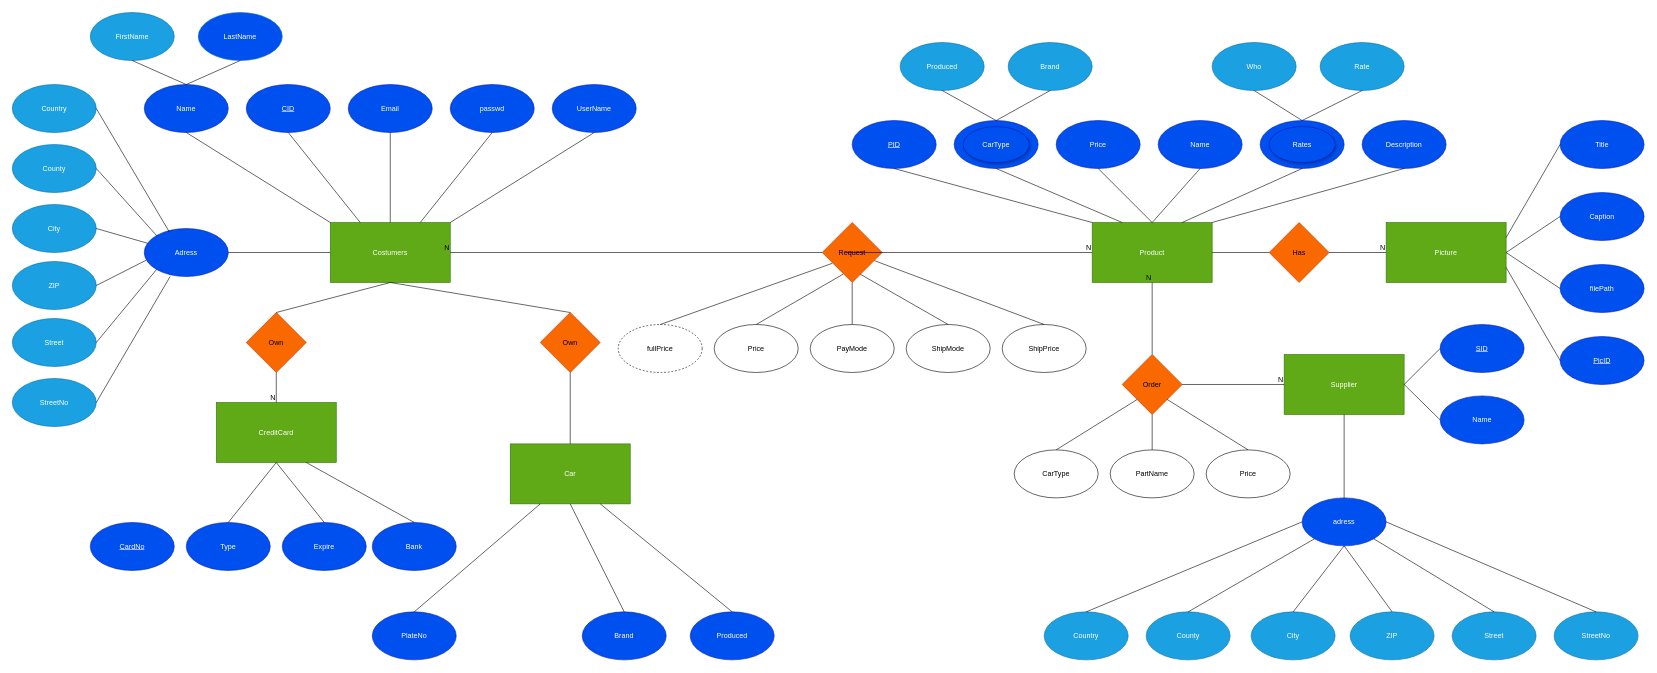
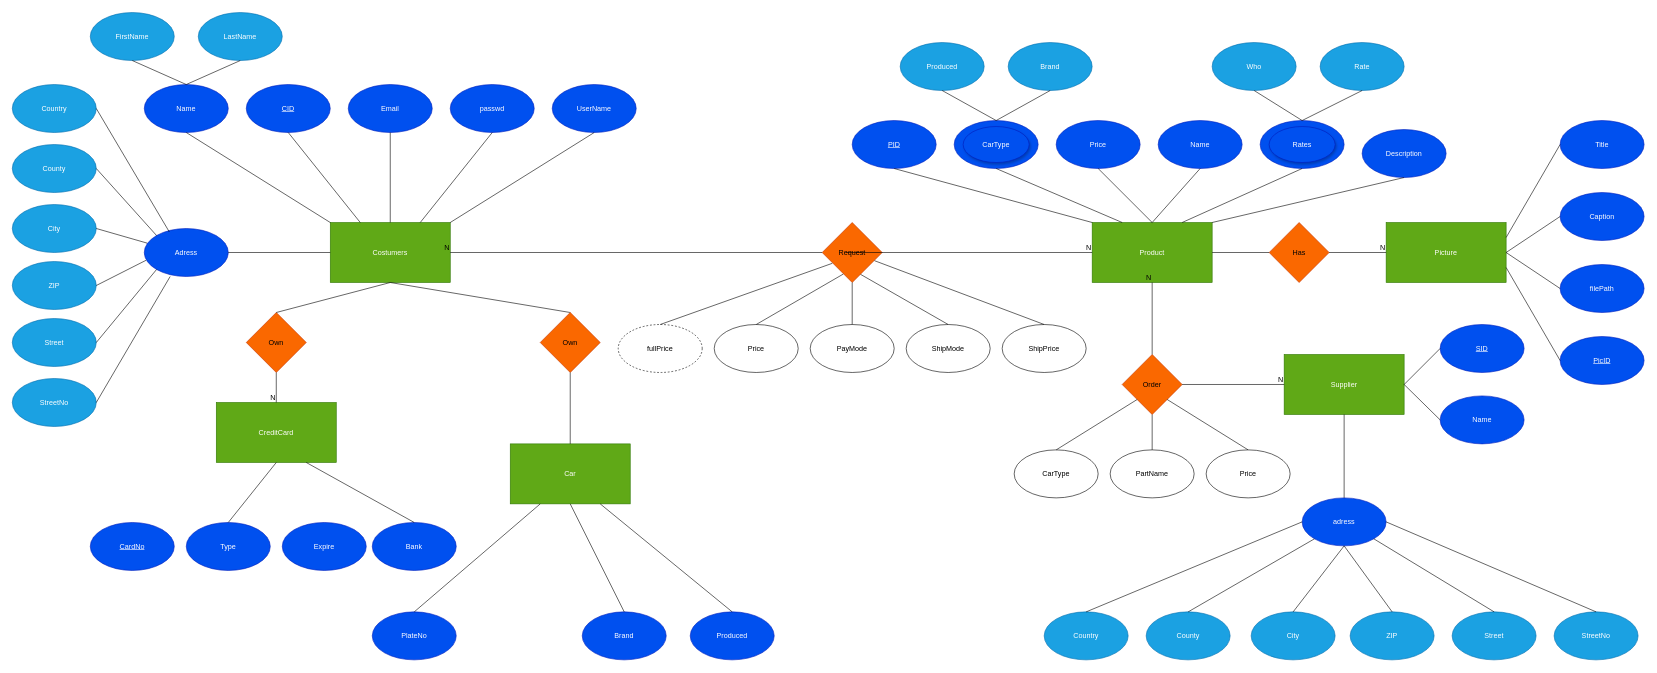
- <mxCell id="27" value="LastName" style="ellipse;whiteSpace=wrap;html=1;fillColor=#0050ef;fontColor=#ffffff;strokeColor=#006EAF;" vertex="1" parent="1"><mxGeometry x="330" y="20" width="140" height="80" as="geometry" /></mxCell>
+ <mxCell id="27" value="LastName" style="ellipse;whiteSpace=wrap;html=1;fillColor=#1ba1e2;fontColor=#ffffff;strokeColor=#006EAF;" vertex="1" parent="1"><mxGeometry x="330" y="20" width="140" height="80" as="geometry" /></mxCell>
- <mxCell id="63" value="Description" style="ellipse;whiteSpace=wrap;html=1;fillColor=#0050ef;fontColor=#ffffff;strokeColor=#001DBC;" vertex="1" parent="1"><mxGeometry x="2270" y="200" width="140" height="80" as="geometry" /></mxCell>
+ <mxCell id="63" value="Description" style="ellipse;whiteSpace=wrap;html=1;fillColor=#0050ef;fontColor=#ffffff;strokeColor=#001DBC;" vertex="1" parent="1"><mxGeometry x="2270" y="215" width="140" height="80" as="geometry" /></mxCell>
- <mxCell id="42" value="" style="endArrow=none;html=1;rounded=0;entryX=0.5;entryY=1;entryDx=0;entryDy=0;exitX=0.5;exitY=0;exitDx=0;exitDy=0;" edge="1" parent="1" source="39" target="35"><mxGeometry width="50" height="50" relative="1" as="geometry"><mxPoint x="490" y="660" as="sourcePoint" /><mxPoint x="540" y="610" as="targetPoint" /></mxGeometry></mxCell>
